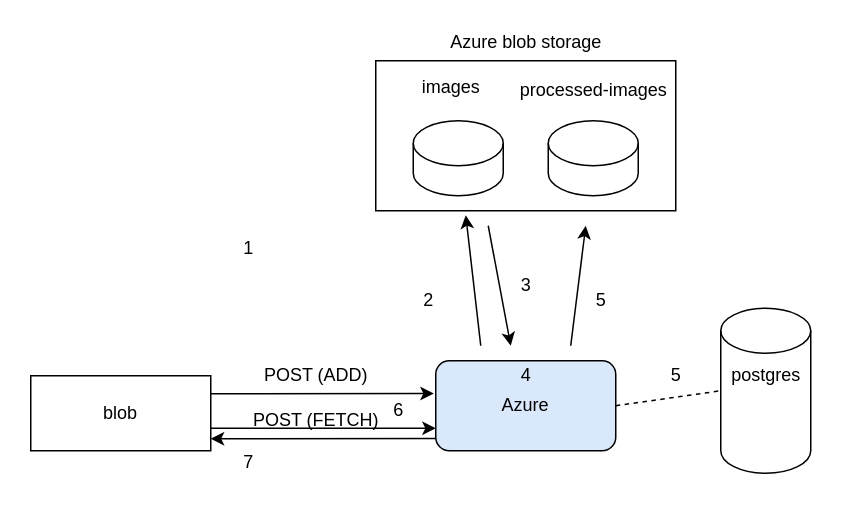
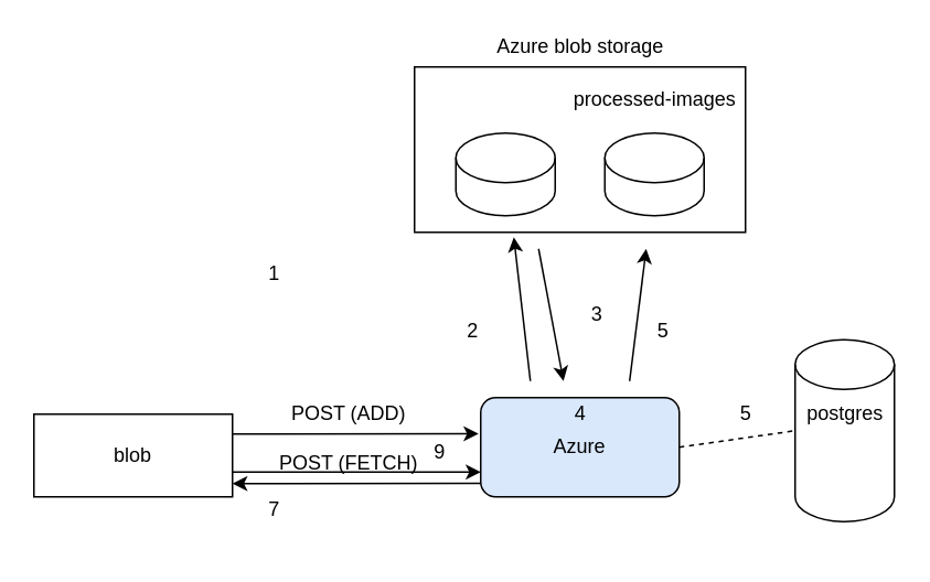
- <mxCell id="7" value="&lt;div&gt;images&lt;/div&gt;&lt;div&gt;&lt;br&gt;&lt;/div&gt;" style="text;html=1;align=center;verticalAlign=middle;resizable=0;points=[];autosize=1;strokeColor=none;fillColor=none;" vertex="1" parent="1"><mxGeometry x="275" y="50" width="50" height="30" as="geometry" /></mxCell>
- <mxCell id="16" value="3" style="text;html=1;align=center;verticalAlign=middle;resizable=0;points=[];autosize=1;strokeColor=none;fillColor=none;" vertex="1" parent="1"><mxGeometry x="340" y="180" width="20" height="20" as="geometry" /></mxCell>
+ <mxCell id="16" value="3" style="text;html=1;align=center;verticalAlign=middle;resizable=0;points=[];autosize=1;strokeColor=none;fillColor=none;" vertex="1" parent="1"><mxGeometry x="350" y="180" width="20" height="20" as="geometry" /></mxCell>
- <mxCell id="21" value="&lt;div&gt;6&lt;/div&gt;&lt;div&gt;&lt;br&gt;&lt;/div&gt;" style="text;html=1;align=center;verticalAlign=middle;resizable=0;points=[];autosize=1;strokeColor=none;fillColor=none;" vertex="1" parent="1"><mxGeometry x="255" y="265" width="20" height="30" as="geometry" /></mxCell>
+ <mxCell id="21" value="&lt;div&gt;9&lt;/div&gt;&lt;div&gt;&lt;br&gt;&lt;/div&gt;" style="text;html=1;align=center;verticalAlign=middle;resizable=0;points=[];autosize=1;strokeColor=none;fillColor=none;" vertex="1" parent="1"><mxGeometry x="255" y="265" width="20" height="30" as="geometry" /></mxCell>
